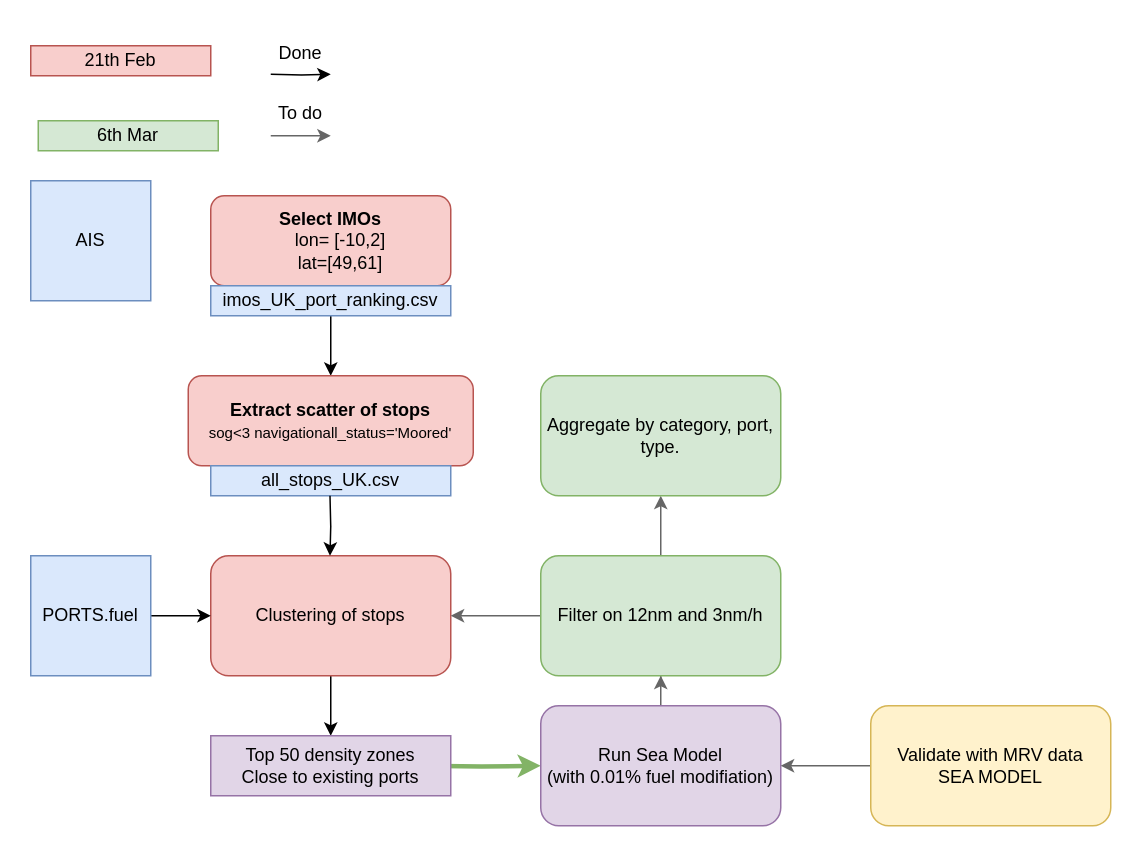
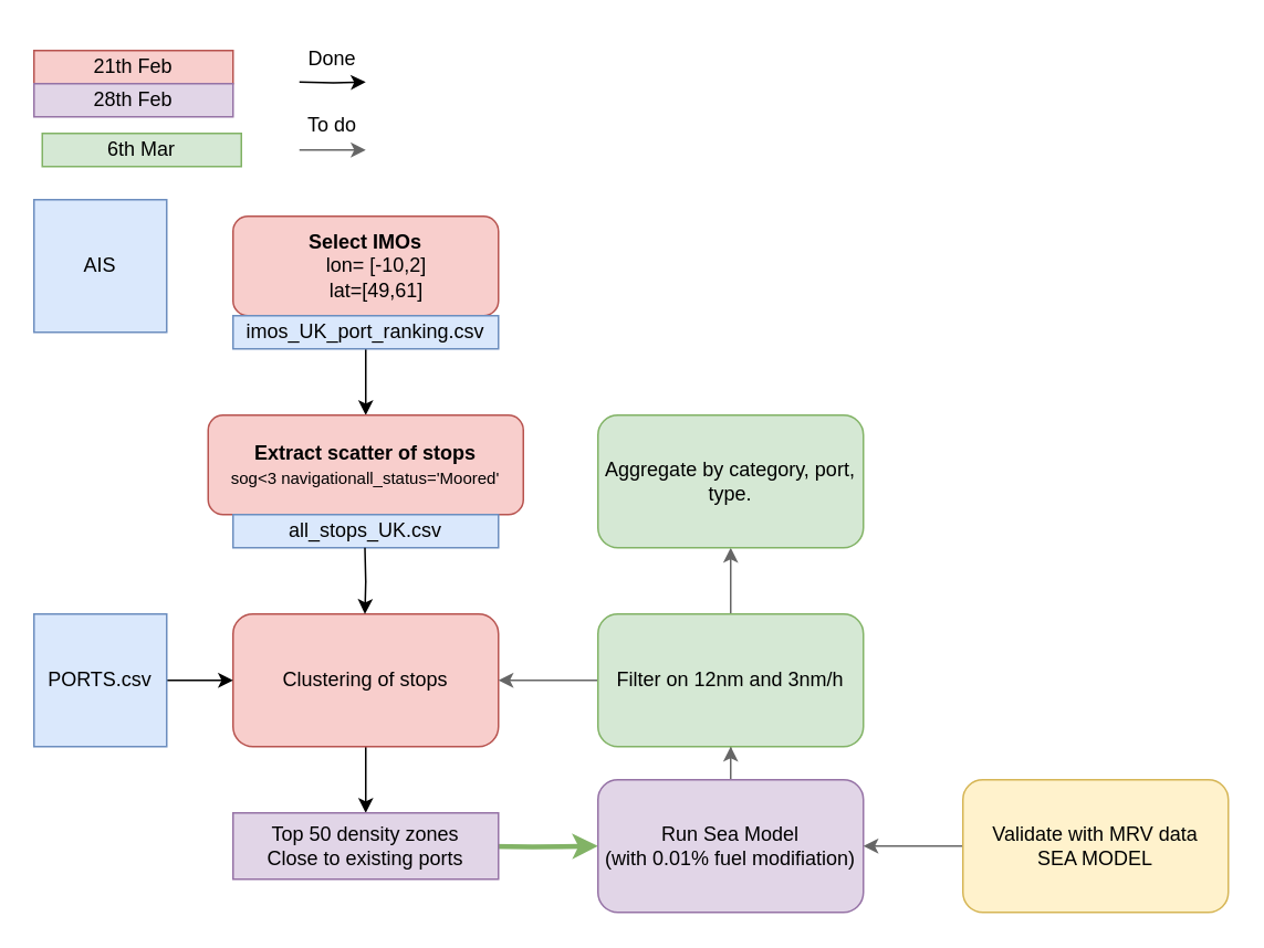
+ <mxCell id="12" value="28th Feb" style="rounded=0;whiteSpace=wrap;html=1;fillColor=#e1d5e7;strokeColor=#9673a6;" vertex="1" parent="1"><mxGeometry x="20" y="50" width="120" height="20" as="geometry" /></mxCell>
- <mxCell id="23" value="PORTS.fuel" style="whiteSpace=wrap;html=1;aspect=fixed;fillColor=#dae8fc;strokeColor=#6c8ebf;" vertex="1" parent="1"><mxGeometry x="20" y="370" width="80" height="80" as="geometry" /></mxCell>
+ <mxCell id="23" value="PORTS.csv" style="whiteSpace=wrap;html=1;aspect=fixed;fillColor=#dae8fc;strokeColor=#6c8ebf;" vertex="1" parent="1"><mxGeometry x="20" y="370" width="80" height="80" as="geometry" /></mxCell>
